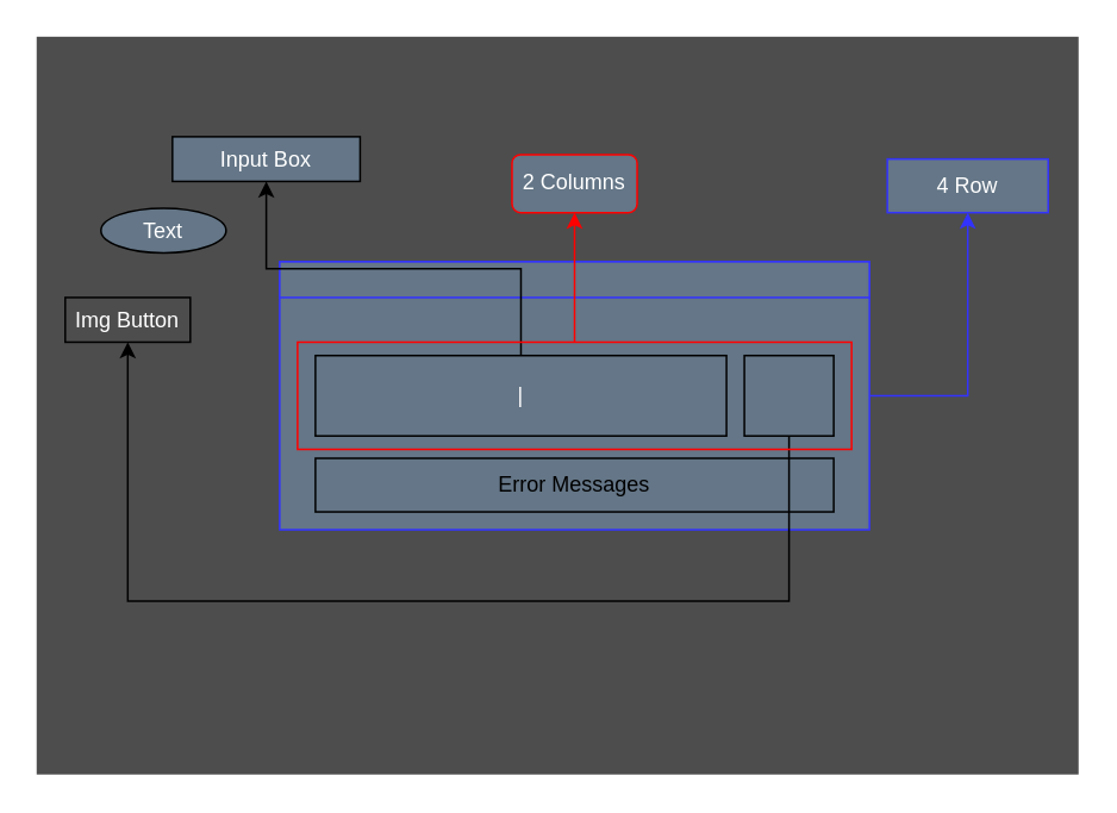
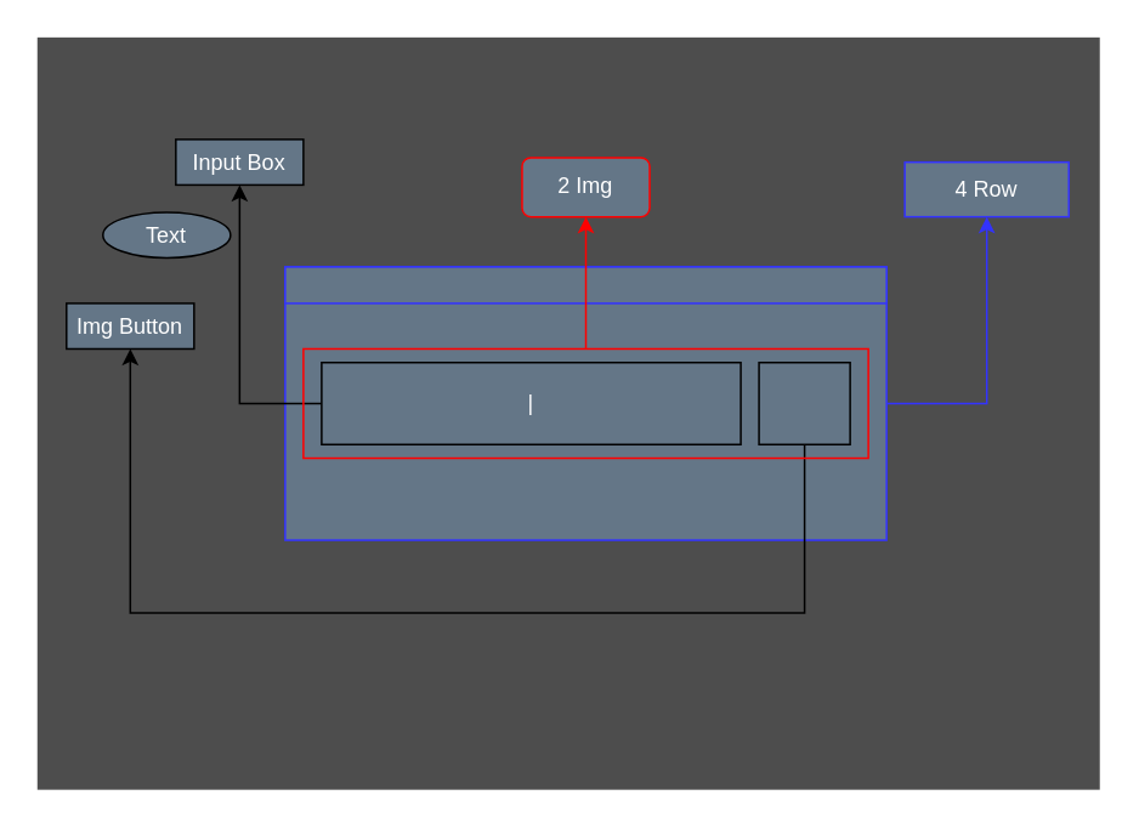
- <mxCell id="12" value="Input Box" style="whiteSpace=wrap;html=1;rounded=0;fillColor=#647687;fontColor=#ffffff;strokeColor=#000000;" vertex="1" parent="1"><mxGeometry x="96" y="76" width="105" height="25" as="geometry" /></mxCell>
+ <mxCell id="12" value="Input Box" style="whiteSpace=wrap;html=1;rounded=0;fillColor=#647687;fontColor=#ffffff;strokeColor=#000000;" vertex="1" parent="1"><mxGeometry x="96" y="76" width="70" height="25" as="geometry" /></mxCell>
- <mxCell id="17" value="2 Columns" style="rounded=1;whiteSpace=wrap;html=1;strokeColor=#FF0000;fillColor=#647687;fontColor=#ffffff;" vertex="1" parent="1"><mxGeometry x="286" y="86" width="70" height="32.5" as="geometry" /></mxCell>
+ <mxCell id="17" value="2 Img" style="rounded=1;whiteSpace=wrap;html=1;strokeColor=#FF0000;fillColor=#647687;fontColor=#ffffff;" vertex="1" parent="1"><mxGeometry x="286" y="86" width="70" height="32.5" as="geometry" /></mxCell>
- <mxCell id="13" value="Img Button" style="whiteSpace=wrap;html=1;rounded=0;fillColor=#4d4d4d;fontColor=#ffffff;strokeColor=#000000;" vertex="1" parent="1"><mxGeometry x="36" y="166" width="70" height="25" as="geometry" /></mxCell>
+ <mxCell id="13" value="Img Button" style="whiteSpace=wrap;html=1;rounded=0;fillColor=#647687;fontColor=#ffffff;strokeColor=#000000;" vertex="1" parent="1"><mxGeometry x="36" y="166" width="70" height="25" as="geometry" /></mxCell>
- <mxCell id="8" value="&lt;div style=&quot;text-align: justify;&quot;&gt;&lt;span style=&quot;background-color: initial;&quot;&gt;Error Messages&lt;/span&gt;&lt;/div&gt;" style="text;html=1;strokeColor=default;fillColor=none;align=center;verticalAlign=middle;whiteSpace=wrap;rounded=0;" vertex="1" parent="1"><mxGeometry x="176" y="256" width="290" height="30" as="geometry" /></mxCell>
